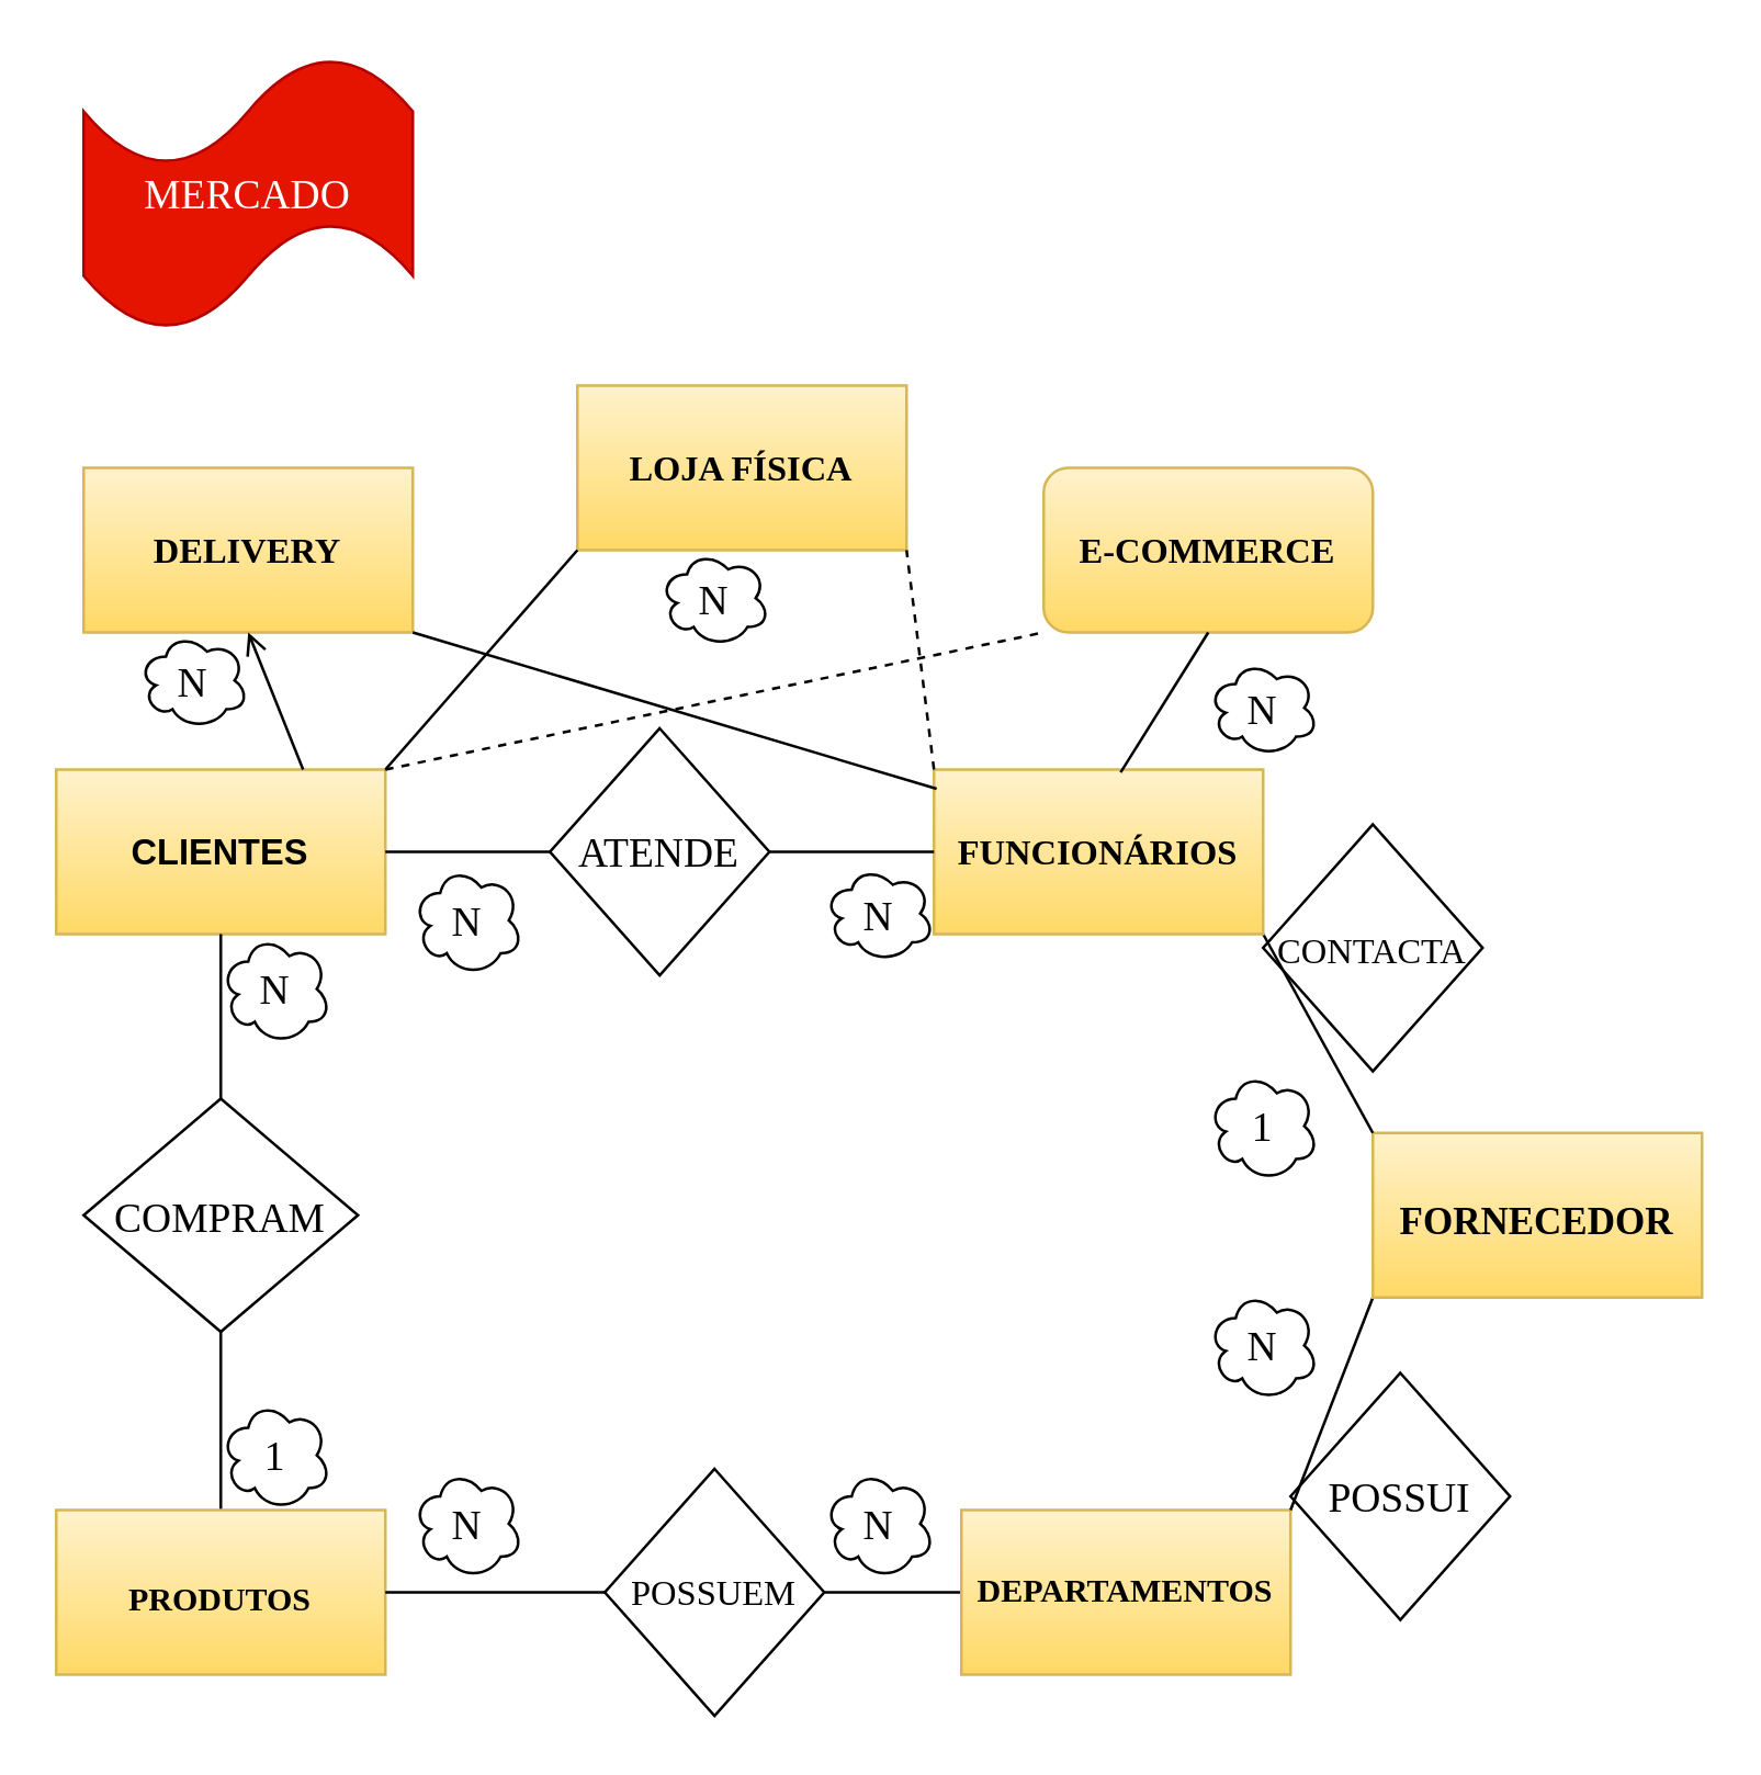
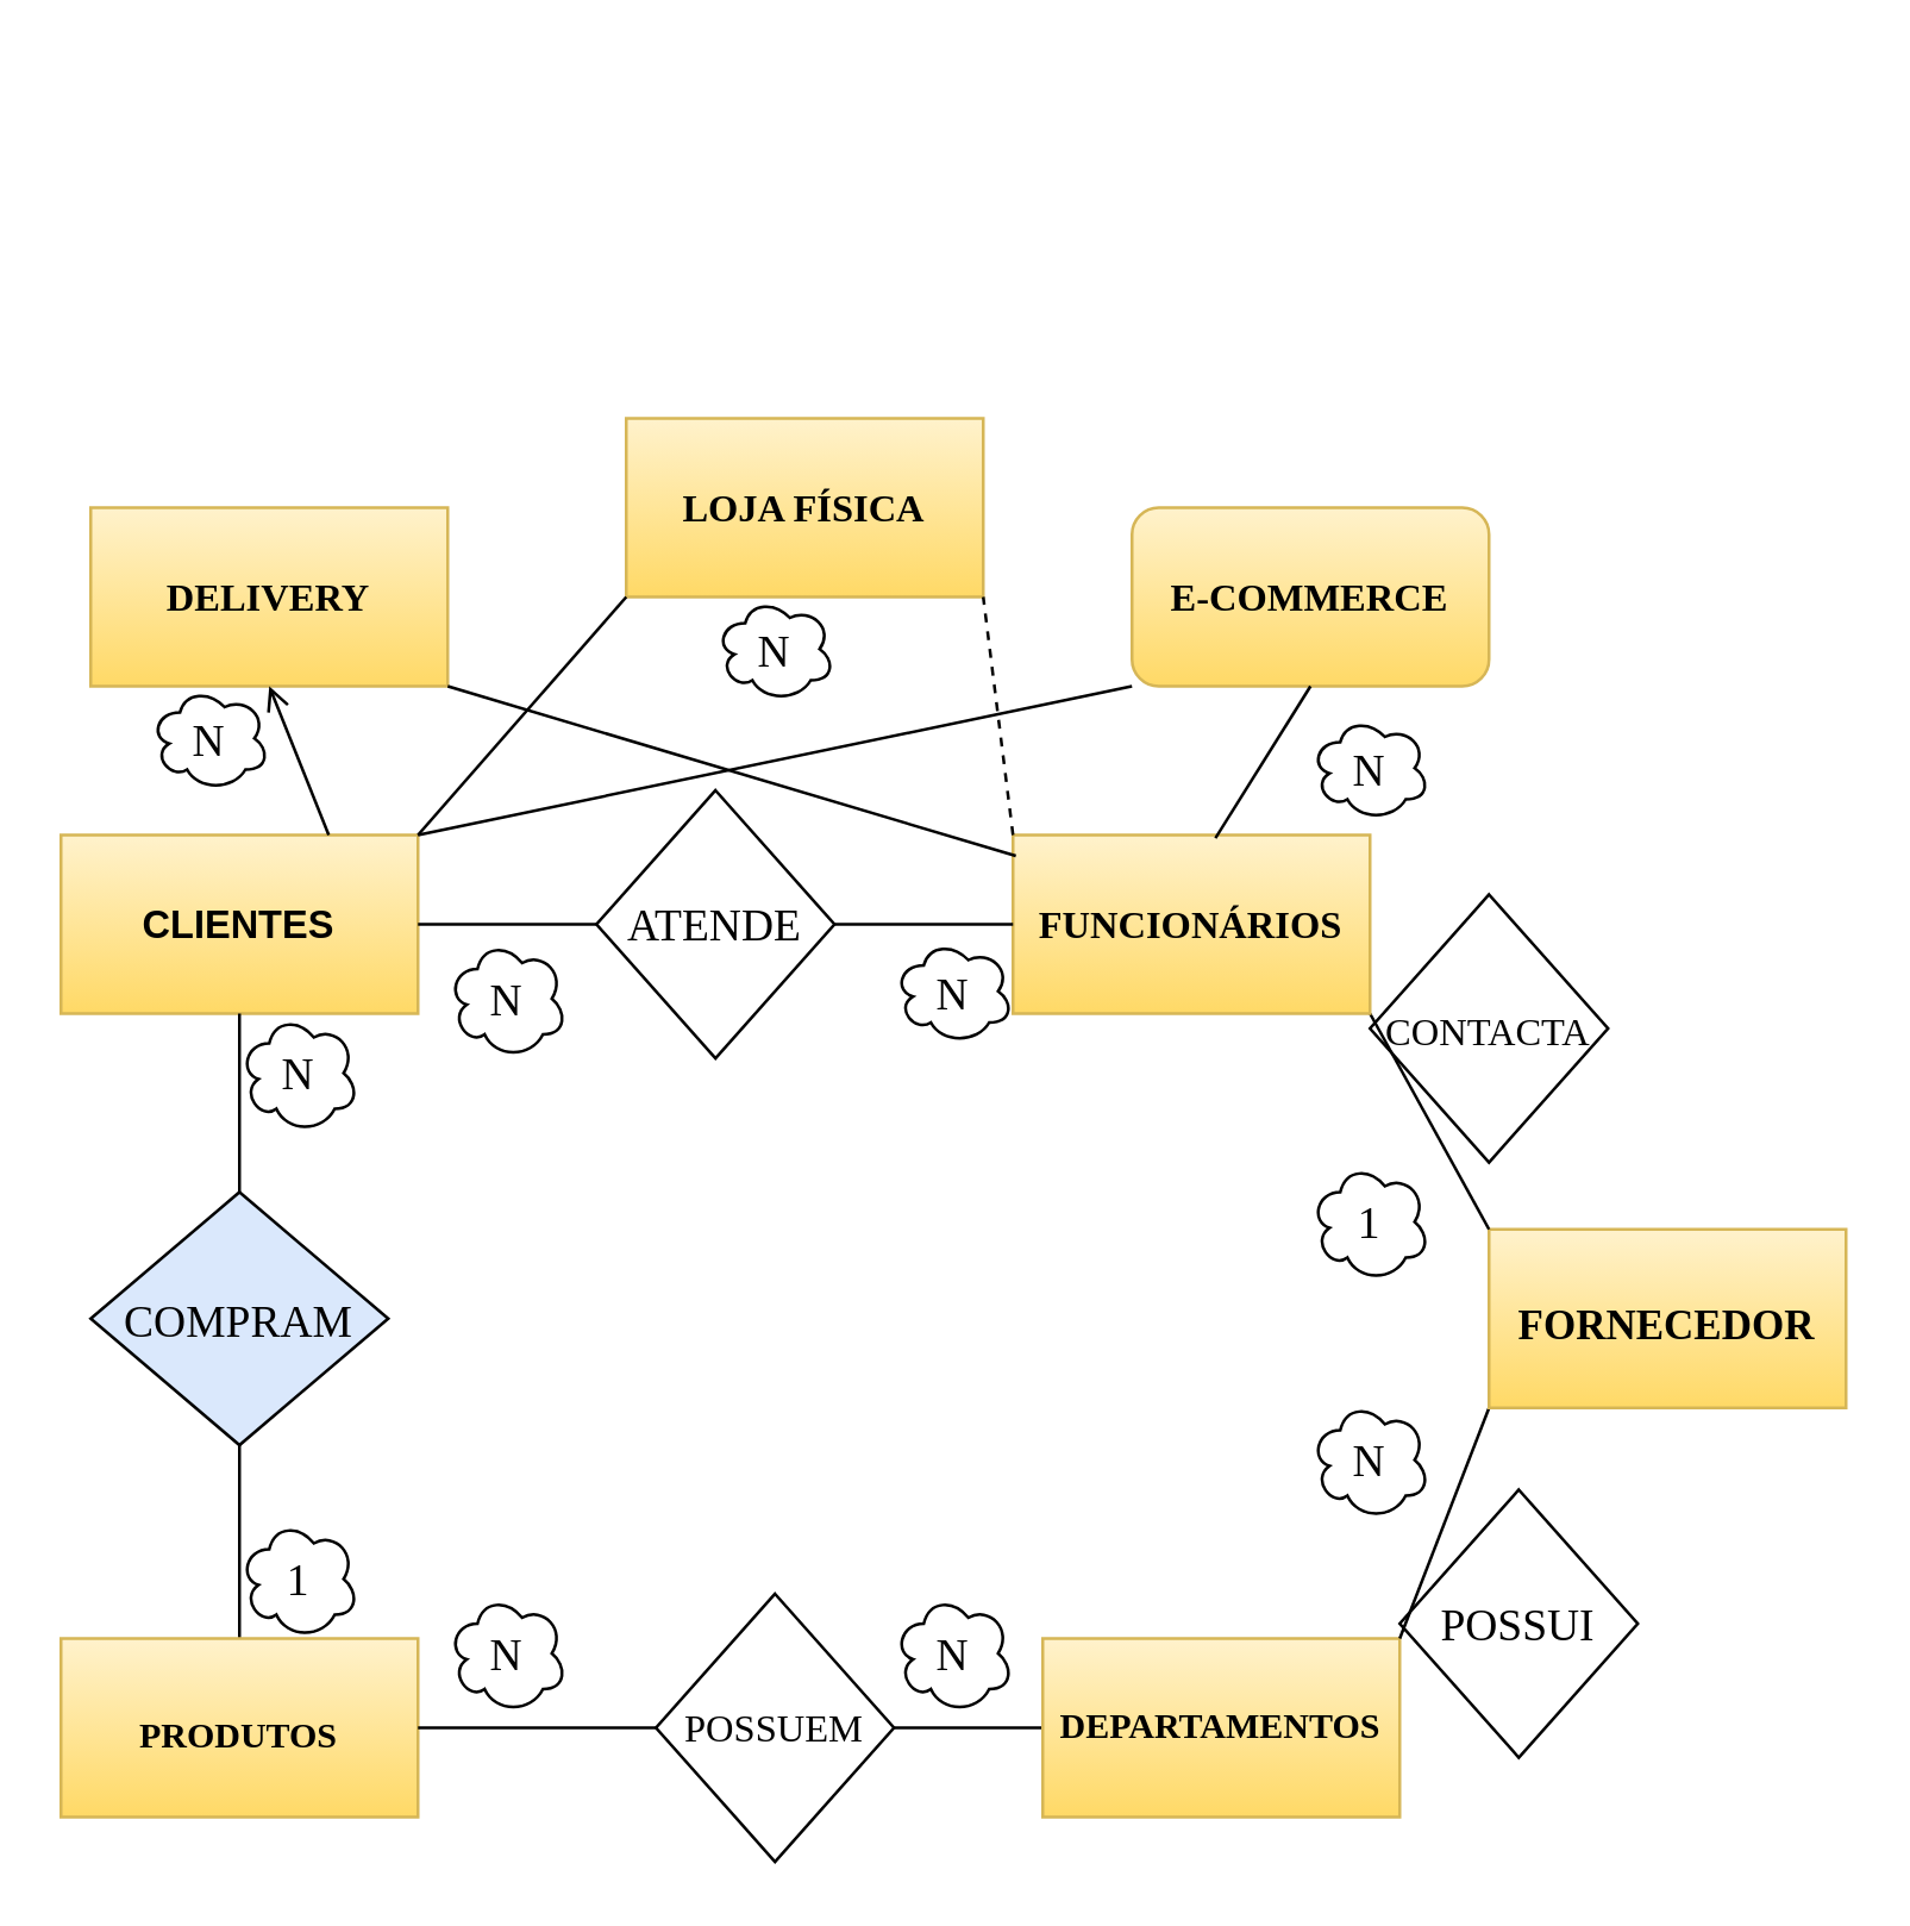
- <mxCell id="2" value="MERCADO" style="shape=tape;whiteSpace=wrap;html=1;fontFamily=Lucida Console;fontSize=15;fillColor=#e51400;strokeColor=#B20000;fontColor=#ffffff;" parent="1" vertex="1"><mxGeometry x="30" y="20" width="120" height="100" as="geometry" /></mxCell>
- <mxCell id="28" value="" style="endArrow=none;html=1;entryX=0;entryY=1;entryDx=0;entryDy=0;exitX=1;exitY=0;exitDx=0;exitDy=0;dashed=1;" parent="1" source="3" target="22" edge="1"><mxGeometry width="50" height="50" relative="1" as="geometry"><mxPoint x="330" y="300" as="sourcePoint" /><mxPoint x="380" y="250" as="targetPoint" /></mxGeometry></mxCell>
+ <mxCell id="28" value="" style="endArrow=none;html=1;entryX=0;entryY=1;entryDx=0;entryDy=0;exitX=1;exitY=0;exitDx=0;exitDy=0;" parent="1" source="3" target="22" edge="1"><mxGeometry width="50" height="50" relative="1" as="geometry"><mxPoint x="330" y="300" as="sourcePoint" /><mxPoint x="380" y="250" as="targetPoint" /></mxGeometry></mxCell>
- <mxCell id="5" value="COMPRAM" style="rhombus;whiteSpace=wrap;html=1;fontFamily=Georgia;fontSize=15;" parent="1" vertex="1"><mxGeometry x="30" y="400" width="100" height="85" as="geometry" /></mxCell>
+ <mxCell id="5" value="COMPRAM" style="rhombus;whiteSpace=wrap;html=1;fontFamily=Georgia;fontSize=15;fillColor=#dae8fc;" parent="1" vertex="1"><mxGeometry x="30" y="400" width="100" height="85" as="geometry" /></mxCell>
